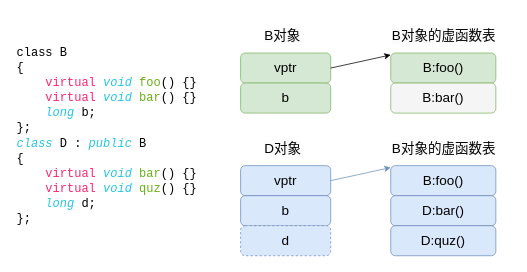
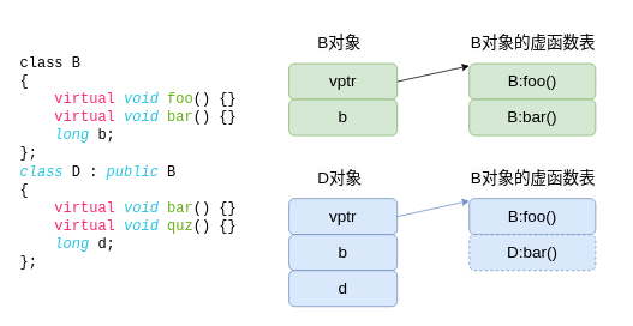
- <mxCell id="5" value="&lt;font style=&quot;font-size: 18px;&quot;&gt;B:bar()&lt;/font&gt;" style="rounded=1;whiteSpace=wrap;html=1;fillColor=#f5f5f5;strokeColor=#82b366;" vertex="1" parent="1"><mxGeometry x="520" y="110" width="140" height="40" as="geometry" /></mxCell>
+ <mxCell id="5" value="&lt;font style=&quot;font-size: 18px;&quot;&gt;B:bar()&lt;/font&gt;" style="rounded=1;whiteSpace=wrap;html=1;fillColor=#d5e8d4;strokeColor=#82b366;" vertex="1" parent="1"><mxGeometry x="520" y="110" width="140" height="40" as="geometry" /></mxCell>
- <mxCell id="12" value="&lt;font style=&quot;font-size: 18px;&quot;&gt;D:bar()&lt;/font&gt;" style="rounded=1;whiteSpace=wrap;html=1;fillColor=#dae8fc;strokeColor=#6c8ebf;" vertex="1" parent="1"><mxGeometry x="520" y="260" width="140" height="40" as="geometry" /></mxCell>
+ <mxCell id="12" value="&lt;font style=&quot;font-size: 18px;&quot;&gt;D:bar()&lt;/font&gt;" style="rounded=1;whiteSpace=wrap;html=1;fillColor=#dae8fc;strokeColor=#6c8ebf;dashed=1;" vertex="1" parent="1"><mxGeometry x="520" y="260" width="140" height="40" as="geometry" /></mxCell>
- <mxCell id="16" value="&lt;font style=&quot;font-size: 18px;&quot;&gt;d&lt;/font&gt;" style="rounded=1;whiteSpace=wrap;html=1;fillColor=#dae8fc;strokeColor=#6c8ebf;dashed=1;" vertex="1" parent="1"><mxGeometry x="320" y="300" width="120" height="40" as="geometry" /></mxCell>
+ <mxCell id="16" value="&lt;font style=&quot;font-size: 18px;&quot;&gt;d&lt;/font&gt;" style="rounded=1;whiteSpace=wrap;html=1;fillColor=#dae8fc;strokeColor=#6c8ebf;" vertex="1" parent="1"><mxGeometry x="320" y="300" width="120" height="40" as="geometry" /></mxCell>
- <mxCell id="17" value="&lt;font style=&quot;font-size: 18px;&quot;&gt;D:quz()&lt;/font&gt;" style="rounded=1;whiteSpace=wrap;html=1;fillColor=#dae8fc;strokeColor=#6c8ebf;" vertex="1" parent="1"><mxGeometry x="520" y="300" width="140" height="40" as="geometry" /></mxCell>
